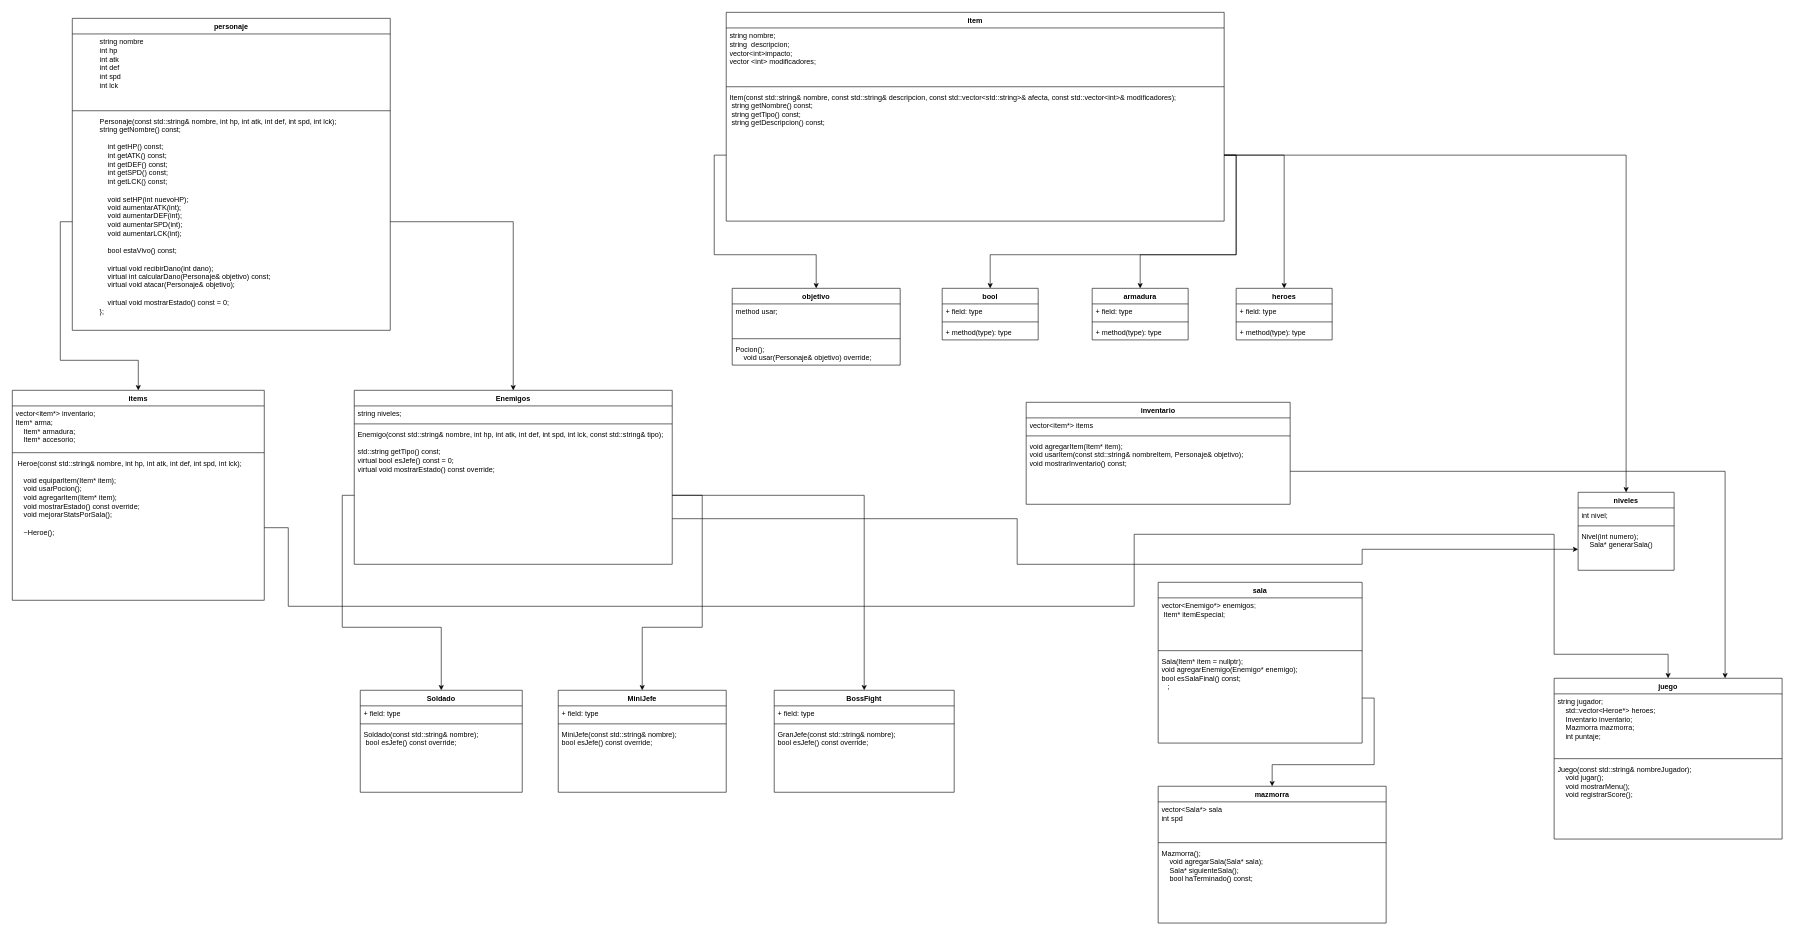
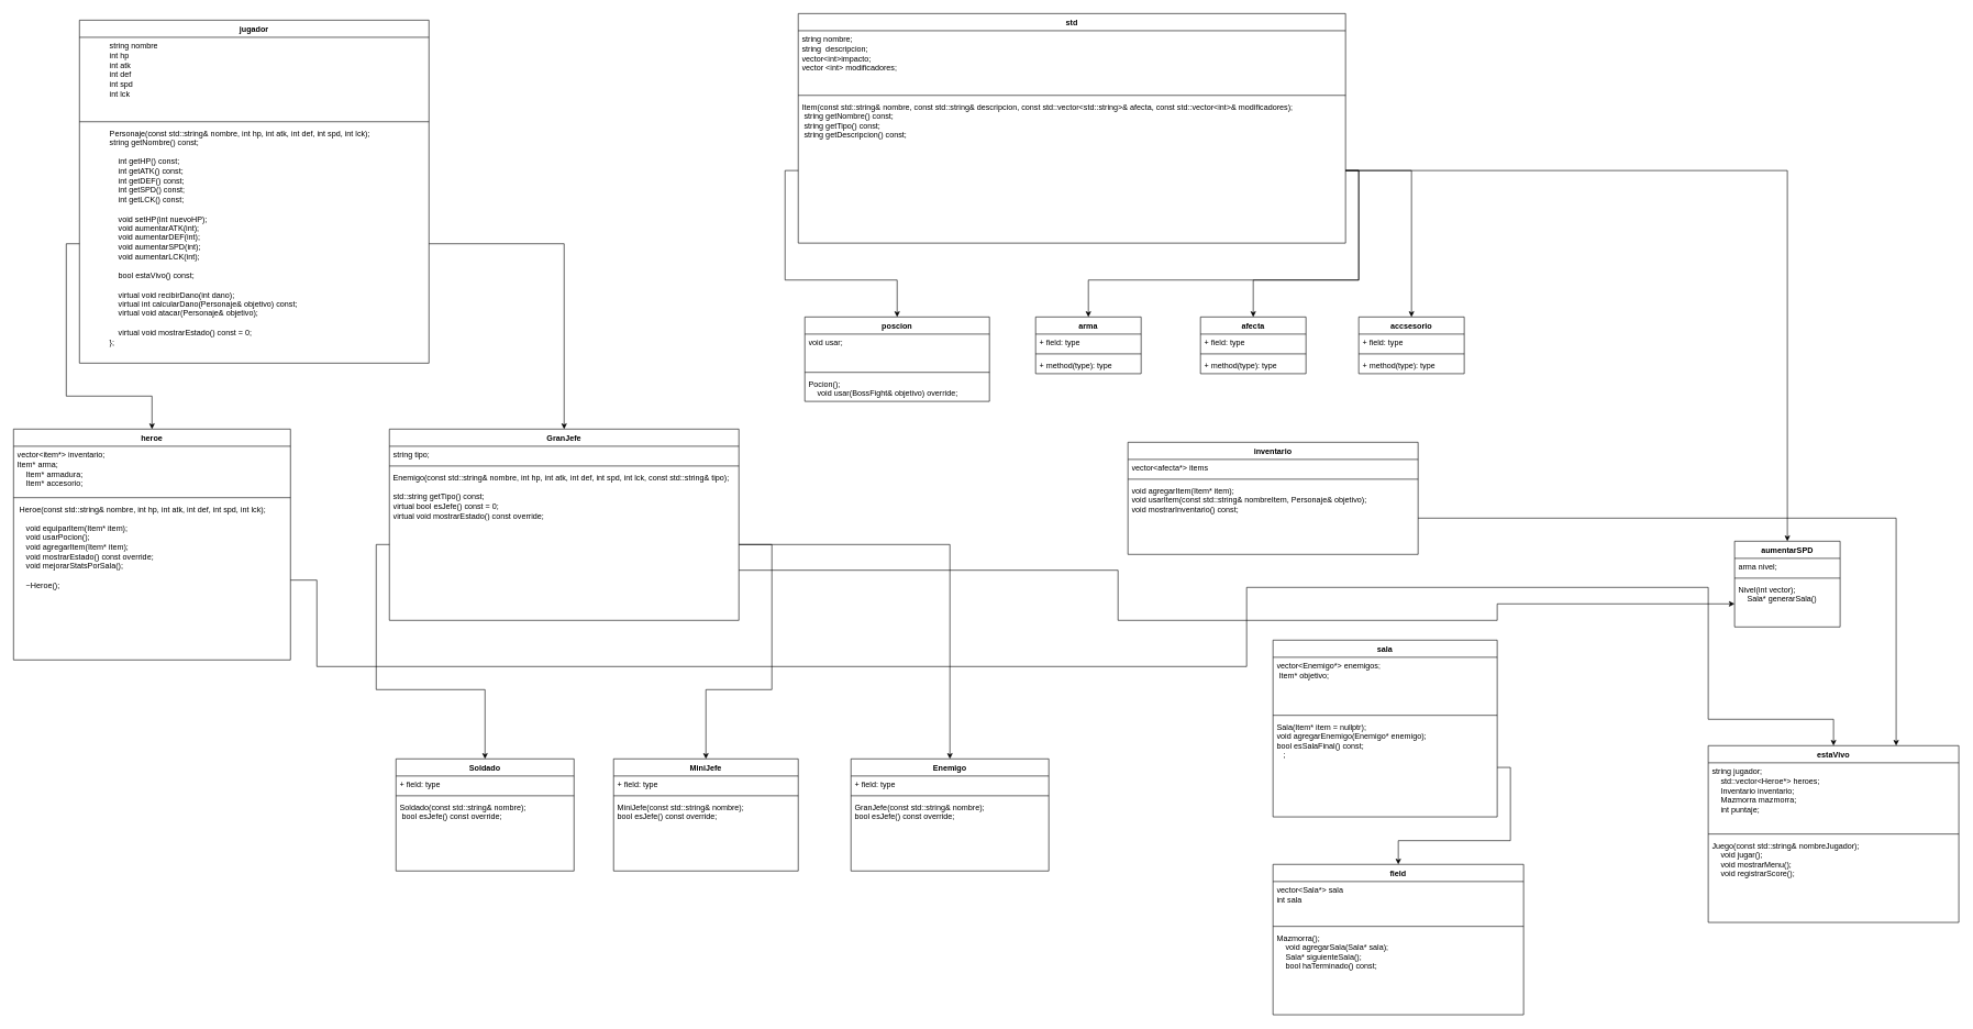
- <mxCell id="10" value="item&lt;div&gt;&lt;br&gt;&lt;/div&gt;" style="swimlane;fontStyle=1;align=center;verticalAlign=top;childLayout=stackLayout;horizontal=1;startSize=26;horizontalStack=0;resizeParent=1;resizeParentMax=0;resizeLast=0;collapsible=1;marginBottom=0;whiteSpace=wrap;html=1;" parent="1" vertex="1"><mxGeometry x="1210" y="20" width="830" height="348" as="geometry" /></mxCell>
+ <mxCell id="10" value="std&lt;div&gt;&lt;br&gt;&lt;/div&gt;" style="swimlane;fontStyle=1;align=center;verticalAlign=top;childLayout=stackLayout;horizontal=1;startSize=26;horizontalStack=0;resizeParent=1;resizeParentMax=0;resizeLast=0;collapsible=1;marginBottom=0;whiteSpace=wrap;html=1;" parent="1" vertex="1"><mxGeometry x="1210" y="20" width="830" height="348" as="geometry" /></mxCell>
- <mxCell id="2" value="personaje" style="swimlane;fontStyle=1;align=center;verticalAlign=top;childLayout=stackLayout;horizontal=1;startSize=26;horizontalStack=0;resizeParent=1;resizeParentMax=0;resizeLast=0;collapsible=1;marginBottom=0;whiteSpace=wrap;html=1;" parent="1" vertex="1"><mxGeometry x="120" y="30" width="530" height="520" as="geometry" /></mxCell>
+ <mxCell id="2" value="jugador" style="swimlane;fontStyle=1;align=center;verticalAlign=top;childLayout=stackLayout;horizontal=1;startSize=26;horizontalStack=0;resizeParent=1;resizeParentMax=0;resizeLast=0;collapsible=1;marginBottom=0;whiteSpace=wrap;html=1;" parent="1" vertex="1"><mxGeometry x="120" y="30" width="530" height="520" as="geometry" /></mxCell>
- <mxCell id="14" value="objetivo" style="swimlane;fontStyle=1;align=center;verticalAlign=top;childLayout=stackLayout;horizontal=1;startSize=26;horizontalStack=0;resizeParent=1;resizeParentMax=0;resizeLast=0;collapsible=1;marginBottom=0;whiteSpace=wrap;html=1;" parent="1" vertex="1"><mxGeometry x="1220" y="480" width="280" height="128" as="geometry" /></mxCell>
+ <mxCell id="14" value="poscion" style="swimlane;fontStyle=1;align=center;verticalAlign=top;childLayout=stackLayout;horizontal=1;startSize=26;horizontalStack=0;resizeParent=1;resizeParentMax=0;resizeLast=0;collapsible=1;marginBottom=0;whiteSpace=wrap;html=1;" parent="1" vertex="1"><mxGeometry x="1220" y="480" width="280" height="128" as="geometry" /></mxCell>
- <mxCell id="34" value="bool" style="swimlane;fontStyle=1;align=center;verticalAlign=top;childLayout=stackLayout;horizontal=1;startSize=26;horizontalStack=0;resizeParent=1;resizeParentMax=0;resizeLast=0;collapsible=1;marginBottom=0;whiteSpace=wrap;html=1;" parent="1" vertex="1"><mxGeometry x="1570" y="480" width="160" height="86" as="geometry" /></mxCell>
+ <mxCell id="34" value="arma" style="swimlane;fontStyle=1;align=center;verticalAlign=top;childLayout=stackLayout;horizontal=1;startSize=26;horizontalStack=0;resizeParent=1;resizeParentMax=0;resizeLast=0;collapsible=1;marginBottom=0;whiteSpace=wrap;html=1;" parent="1" vertex="1"><mxGeometry x="1570" y="480" width="160" height="86" as="geometry" /></mxCell>
- <mxCell id="38" value="armadura" style="swimlane;fontStyle=1;align=center;verticalAlign=top;childLayout=stackLayout;horizontal=1;startSize=26;horizontalStack=0;resizeParent=1;resizeParentMax=0;resizeLast=0;collapsible=1;marginBottom=0;whiteSpace=wrap;html=1;" parent="1" vertex="1"><mxGeometry x="1820" y="480" width="160" height="86" as="geometry" /></mxCell>
+ <mxCell id="38" value="afecta" style="swimlane;fontStyle=1;align=center;verticalAlign=top;childLayout=stackLayout;horizontal=1;startSize=26;horizontalStack=0;resizeParent=1;resizeParentMax=0;resizeLast=0;collapsible=1;marginBottom=0;whiteSpace=wrap;html=1;" parent="1" vertex="1"><mxGeometry x="1820" y="480" width="160" height="86" as="geometry" /></mxCell>
- <mxCell id="42" value="heroes" style="swimlane;fontStyle=1;align=center;verticalAlign=top;childLayout=stackLayout;horizontal=1;startSize=26;horizontalStack=0;resizeParent=1;resizeParentMax=0;resizeLast=0;collapsible=1;marginBottom=0;whiteSpace=wrap;html=1;" parent="1" vertex="1"><mxGeometry x="2060" y="480" width="160" height="86" as="geometry" /></mxCell>
+ <mxCell id="42" value="accsesorio" style="swimlane;fontStyle=1;align=center;verticalAlign=top;childLayout=stackLayout;horizontal=1;startSize=26;horizontalStack=0;resizeParent=1;resizeParentMax=0;resizeLast=0;collapsible=1;marginBottom=0;whiteSpace=wrap;html=1;" parent="1" vertex="1"><mxGeometry x="2060" y="480" width="160" height="86" as="geometry" /></mxCell>
- <mxCell id="15" value="method usar;" style="text;strokeColor=none;fillColor=none;align=left;verticalAlign=top;spacingLeft=4;spacingRight=4;overflow=hidden;rotatable=0;points=[[0,0.5],[1,0.5]];portConstraint=eastwest;whiteSpace=wrap;html=1;" parent="14" vertex="1"><mxGeometry y="26" width="280" height="54" as="geometry" /></mxCell>
+ <mxCell id="15" value="void usar;" style="text;strokeColor=none;fillColor=none;align=left;verticalAlign=top;spacingLeft=4;spacingRight=4;overflow=hidden;rotatable=0;points=[[0,0.5],[1,0.5]];portConstraint=eastwest;whiteSpace=wrap;html=1;" parent="14" vertex="1"><mxGeometry y="26" width="280" height="54" as="geometry" /></mxCell>
- <mxCell id="17" value="&lt;div&gt;Pocion();&lt;/div&gt;&lt;div&gt;&amp;nbsp; &amp;nbsp; void usar(Personaje&amp;amp; objetivo) override;&lt;/div&gt;&lt;div&gt;&lt;br&gt;&lt;/div&gt;" style="text;strokeColor=none;fillColor=none;align=left;verticalAlign=top;spacingLeft=4;spacingRight=4;overflow=hidden;rotatable=0;points=[[0,0.5],[1,0.5]];portConstraint=eastwest;whiteSpace=wrap;html=1;" parent="14" vertex="1"><mxGeometry y="88" width="280" height="40" as="geometry" /></mxCell>
+ <mxCell id="17" value="&lt;div&gt;Pocion();&lt;/div&gt;&lt;div&gt;&amp;nbsp; &amp;nbsp; void usar(BossFight&amp;amp; objetivo) override;&lt;/div&gt;&lt;div&gt;&lt;br&gt;&lt;/div&gt;" style="text;strokeColor=none;fillColor=none;align=left;verticalAlign=top;spacingLeft=4;spacingRight=4;overflow=hidden;rotatable=0;points=[[0,0.5],[1,0.5]];portConstraint=eastwest;whiteSpace=wrap;html=1;" parent="14" vertex="1"><mxGeometry y="88" width="280" height="40" as="geometry" /></mxCell>
- <mxCell id="6" value="items" style="swimlane;fontStyle=1;align=center;verticalAlign=top;childLayout=stackLayout;horizontal=1;startSize=26;horizontalStack=0;resizeParent=1;resizeParentMax=0;resizeLast=0;collapsible=1;marginBottom=0;whiteSpace=wrap;html=1;" parent="1" vertex="1"><mxGeometry x="20" y="650" width="420" height="350" as="geometry" /></mxCell>
+ <mxCell id="6" value="heroe" style="swimlane;fontStyle=1;align=center;verticalAlign=top;childLayout=stackLayout;horizontal=1;startSize=26;horizontalStack=0;resizeParent=1;resizeParentMax=0;resizeLast=0;collapsible=1;marginBottom=0;whiteSpace=wrap;html=1;" parent="1" vertex="1"><mxGeometry x="20" y="650" width="420" height="350" as="geometry" /></mxCell>
- <mxCell id="18" value="Enemigos" style="swimlane;fontStyle=1;align=center;verticalAlign=top;childLayout=stackLayout;horizontal=1;startSize=26;horizontalStack=0;resizeParent=1;resizeParentMax=0;resizeLast=0;collapsible=1;marginBottom=0;whiteSpace=wrap;html=1;" parent="1" vertex="1"><mxGeometry x="590" y="650" width="530" height="290" as="geometry" /></mxCell>
+ <mxCell id="18" value="GranJefe" style="swimlane;fontStyle=1;align=center;verticalAlign=top;childLayout=stackLayout;horizontal=1;startSize=26;horizontalStack=0;resizeParent=1;resizeParentMax=0;resizeLast=0;collapsible=1;marginBottom=0;whiteSpace=wrap;html=1;" parent="1" vertex="1"><mxGeometry x="590" y="650" width="530" height="290" as="geometry" /></mxCell>
- <mxCell id="19" value="string niveles;" style="text;strokeColor=none;fillColor=none;align=left;verticalAlign=top;spacingLeft=4;spacingRight=4;overflow=hidden;rotatable=0;points=[[0,0.5],[1,0.5]];portConstraint=eastwest;whiteSpace=wrap;html=1;" parent="18" vertex="1"><mxGeometry y="26" width="530" height="26" as="geometry" /></mxCell>
+ <mxCell id="19" value="string tipo;" style="text;strokeColor=none;fillColor=none;align=left;verticalAlign=top;spacingLeft=4;spacingRight=4;overflow=hidden;rotatable=0;points=[[0,0.5],[1,0.5]];portConstraint=eastwest;whiteSpace=wrap;html=1;" parent="18" vertex="1"><mxGeometry y="26" width="530" height="26" as="geometry" /></mxCell>
- <mxCell id="47" value="vector&amp;lt;item*&amp;gt; items" style="text;strokeColor=none;fillColor=none;align=left;verticalAlign=top;spacingLeft=4;spacingRight=4;overflow=hidden;rotatable=0;points=[[0,0.5],[1,0.5]];portConstraint=eastwest;whiteSpace=wrap;html=1;" parent="46" vertex="1"><mxGeometry y="26" width="440" height="26" as="geometry" /></mxCell>
+ <mxCell id="47" value="vector&amp;lt;afecta*&amp;gt; items" style="text;strokeColor=none;fillColor=none;align=left;verticalAlign=top;spacingLeft=4;spacingRight=4;overflow=hidden;rotatable=0;points=[[0,0.5],[1,0.5]];portConstraint=eastwest;whiteSpace=wrap;html=1;" parent="46" vertex="1"><mxGeometry y="26" width="440" height="26" as="geometry" /></mxCell>
- <mxCell id="58" value="niveles" style="swimlane;fontStyle=1;align=center;verticalAlign=top;childLayout=stackLayout;horizontal=1;startSize=26;horizontalStack=0;resizeParent=1;resizeParentMax=0;resizeLast=0;collapsible=1;marginBottom=0;whiteSpace=wrap;html=1;" parent="1" vertex="1"><mxGeometry x="2630" y="820" width="160" height="130" as="geometry" /></mxCell>
+ <mxCell id="58" value="aumentarSPD" style="swimlane;fontStyle=1;align=center;verticalAlign=top;childLayout=stackLayout;horizontal=1;startSize=26;horizontalStack=0;resizeParent=1;resizeParentMax=0;resizeLast=0;collapsible=1;marginBottom=0;whiteSpace=wrap;html=1;" parent="1" vertex="1"><mxGeometry x="2630" y="820" width="160" height="130" as="geometry" /></mxCell>
- <mxCell id="59" value="int nivel;" style="text;strokeColor=none;fillColor=none;align=left;verticalAlign=top;spacingLeft=4;spacingRight=4;overflow=hidden;rotatable=0;points=[[0,0.5],[1,0.5]];portConstraint=eastwest;whiteSpace=wrap;html=1;" parent="58" vertex="1"><mxGeometry y="26" width="160" height="26" as="geometry" /></mxCell>
+ <mxCell id="59" value="arma nivel;" style="text;strokeColor=none;fillColor=none;align=left;verticalAlign=top;spacingLeft=4;spacingRight=4;overflow=hidden;rotatable=0;points=[[0,0.5],[1,0.5]];portConstraint=eastwest;whiteSpace=wrap;html=1;" parent="58" vertex="1"><mxGeometry y="26" width="160" height="26" as="geometry" /></mxCell>
- <mxCell id="61" value="&lt;div&gt;Nivel(int numero);&lt;/div&gt;&lt;div&gt;&amp;nbsp; &amp;nbsp; Sala* generarSala()&lt;/div&gt;" style="text;strokeColor=none;fillColor=none;align=left;verticalAlign=top;spacingLeft=4;spacingRight=4;overflow=hidden;rotatable=0;points=[[0,0.5],[1,0.5]];portConstraint=eastwest;whiteSpace=wrap;html=1;" parent="58" vertex="1"><mxGeometry y="60" width="160" height="70" as="geometry" /></mxCell>
+ <mxCell id="61" value="&lt;div&gt;Nivel(int vector);&lt;/div&gt;&lt;div&gt;&amp;nbsp; &amp;nbsp; Sala* generarSala()&lt;/div&gt;" style="text;strokeColor=none;fillColor=none;align=left;verticalAlign=top;spacingLeft=4;spacingRight=4;overflow=hidden;rotatable=0;points=[[0,0.5],[1,0.5]];portConstraint=eastwest;whiteSpace=wrap;html=1;" parent="58" vertex="1"><mxGeometry y="60" width="160" height="70" as="geometry" /></mxCell>
- <mxCell id="51" value="&lt;div&gt;vector&amp;lt;Enemigo*&amp;gt; enemigos;&lt;/div&gt;&lt;div&gt;&amp;nbsp;Item* itemEspecial;&lt;/div&gt;" style="text;strokeColor=none;fillColor=none;align=left;verticalAlign=top;spacingLeft=4;spacingRight=4;overflow=hidden;rotatable=0;points=[[0,0.5],[1,0.5]];portConstraint=eastwest;whiteSpace=wrap;html=1;" parent="50" vertex="1"><mxGeometry y="26" width="340" height="84" as="geometry" /></mxCell>
+ <mxCell id="51" value="&lt;div&gt;vector&amp;lt;Enemigo*&amp;gt; enemigos;&lt;/div&gt;&lt;div&gt;&amp;nbsp;Item* objetivo;&lt;/div&gt;" style="text;strokeColor=none;fillColor=none;align=left;verticalAlign=top;spacingLeft=4;spacingRight=4;overflow=hidden;rotatable=0;points=[[0,0.5],[1,0.5]];portConstraint=eastwest;whiteSpace=wrap;html=1;" parent="50" vertex="1"><mxGeometry y="26" width="340" height="84" as="geometry" /></mxCell>
- <mxCell id="62" value="juego" style="swimlane;fontStyle=1;align=center;verticalAlign=top;childLayout=stackLayout;horizontal=1;startSize=26;horizontalStack=0;resizeParent=1;resizeParentMax=0;resizeLast=0;collapsible=1;marginBottom=0;whiteSpace=wrap;html=1;" parent="1" vertex="1"><mxGeometry x="2590" y="1130" width="380" height="268" as="geometry" /></mxCell>
+ <mxCell id="62" value="estaVivo" style="swimlane;fontStyle=1;align=center;verticalAlign=top;childLayout=stackLayout;horizontal=1;startSize=26;horizontalStack=0;resizeParent=1;resizeParentMax=0;resizeLast=0;collapsible=1;marginBottom=0;whiteSpace=wrap;html=1;" parent="1" vertex="1"><mxGeometry x="2590" y="1130" width="380" height="268" as="geometry" /></mxCell>
- <mxCell id="30" value="BossFight" style="swimlane;fontStyle=1;align=center;verticalAlign=top;childLayout=stackLayout;horizontal=1;startSize=26;horizontalStack=0;resizeParent=1;resizeParentMax=0;resizeLast=0;collapsible=1;marginBottom=0;whiteSpace=wrap;html=1;" parent="1" vertex="1"><mxGeometry x="1290" y="1150" width="300" height="170" as="geometry" /></mxCell>
+ <mxCell id="30" value="Enemigo" style="swimlane;fontStyle=1;align=center;verticalAlign=top;childLayout=stackLayout;horizontal=1;startSize=26;horizontalStack=0;resizeParent=1;resizeParentMax=0;resizeLast=0;collapsible=1;marginBottom=0;whiteSpace=wrap;html=1;" parent="1" vertex="1"><mxGeometry x="1290" y="1150" width="300" height="170" as="geometry" /></mxCell>
- <mxCell id="54" value="mazmorra" style="swimlane;fontStyle=1;align=center;verticalAlign=top;childLayout=stackLayout;horizontal=1;startSize=26;horizontalStack=0;resizeParent=1;resizeParentMax=0;resizeLast=0;collapsible=1;marginBottom=0;whiteSpace=wrap;html=1;" parent="1" vertex="1"><mxGeometry x="1930" y="1310" width="380" height="228" as="geometry" /></mxCell>
+ <mxCell id="54" value="field" style="swimlane;fontStyle=1;align=center;verticalAlign=top;childLayout=stackLayout;horizontal=1;startSize=26;horizontalStack=0;resizeParent=1;resizeParentMax=0;resizeLast=0;collapsible=1;marginBottom=0;whiteSpace=wrap;html=1;" parent="1" vertex="1"><mxGeometry x="1930" y="1310" width="380" height="228" as="geometry" /></mxCell>
- <mxCell id="55" value="vector&amp;lt;Sala*&amp;gt; sala&lt;div&gt;int spd&lt;/div&gt;" style="text;strokeColor=none;fillColor=none;align=left;verticalAlign=top;spacingLeft=4;spacingRight=4;overflow=hidden;rotatable=0;points=[[0,0.5],[1,0.5]];portConstraint=eastwest;whiteSpace=wrap;html=1;" parent="54" vertex="1"><mxGeometry y="26" width="380" height="64" as="geometry" /></mxCell>
+ <mxCell id="55" value="vector&amp;lt;Sala*&amp;gt; sala&lt;div&gt;int sala&lt;/div&gt;" style="text;strokeColor=none;fillColor=none;align=left;verticalAlign=top;spacingLeft=4;spacingRight=4;overflow=hidden;rotatable=0;points=[[0,0.5],[1,0.5]];portConstraint=eastwest;whiteSpace=wrap;html=1;" parent="54" vertex="1"><mxGeometry y="26" width="380" height="64" as="geometry" /></mxCell>
